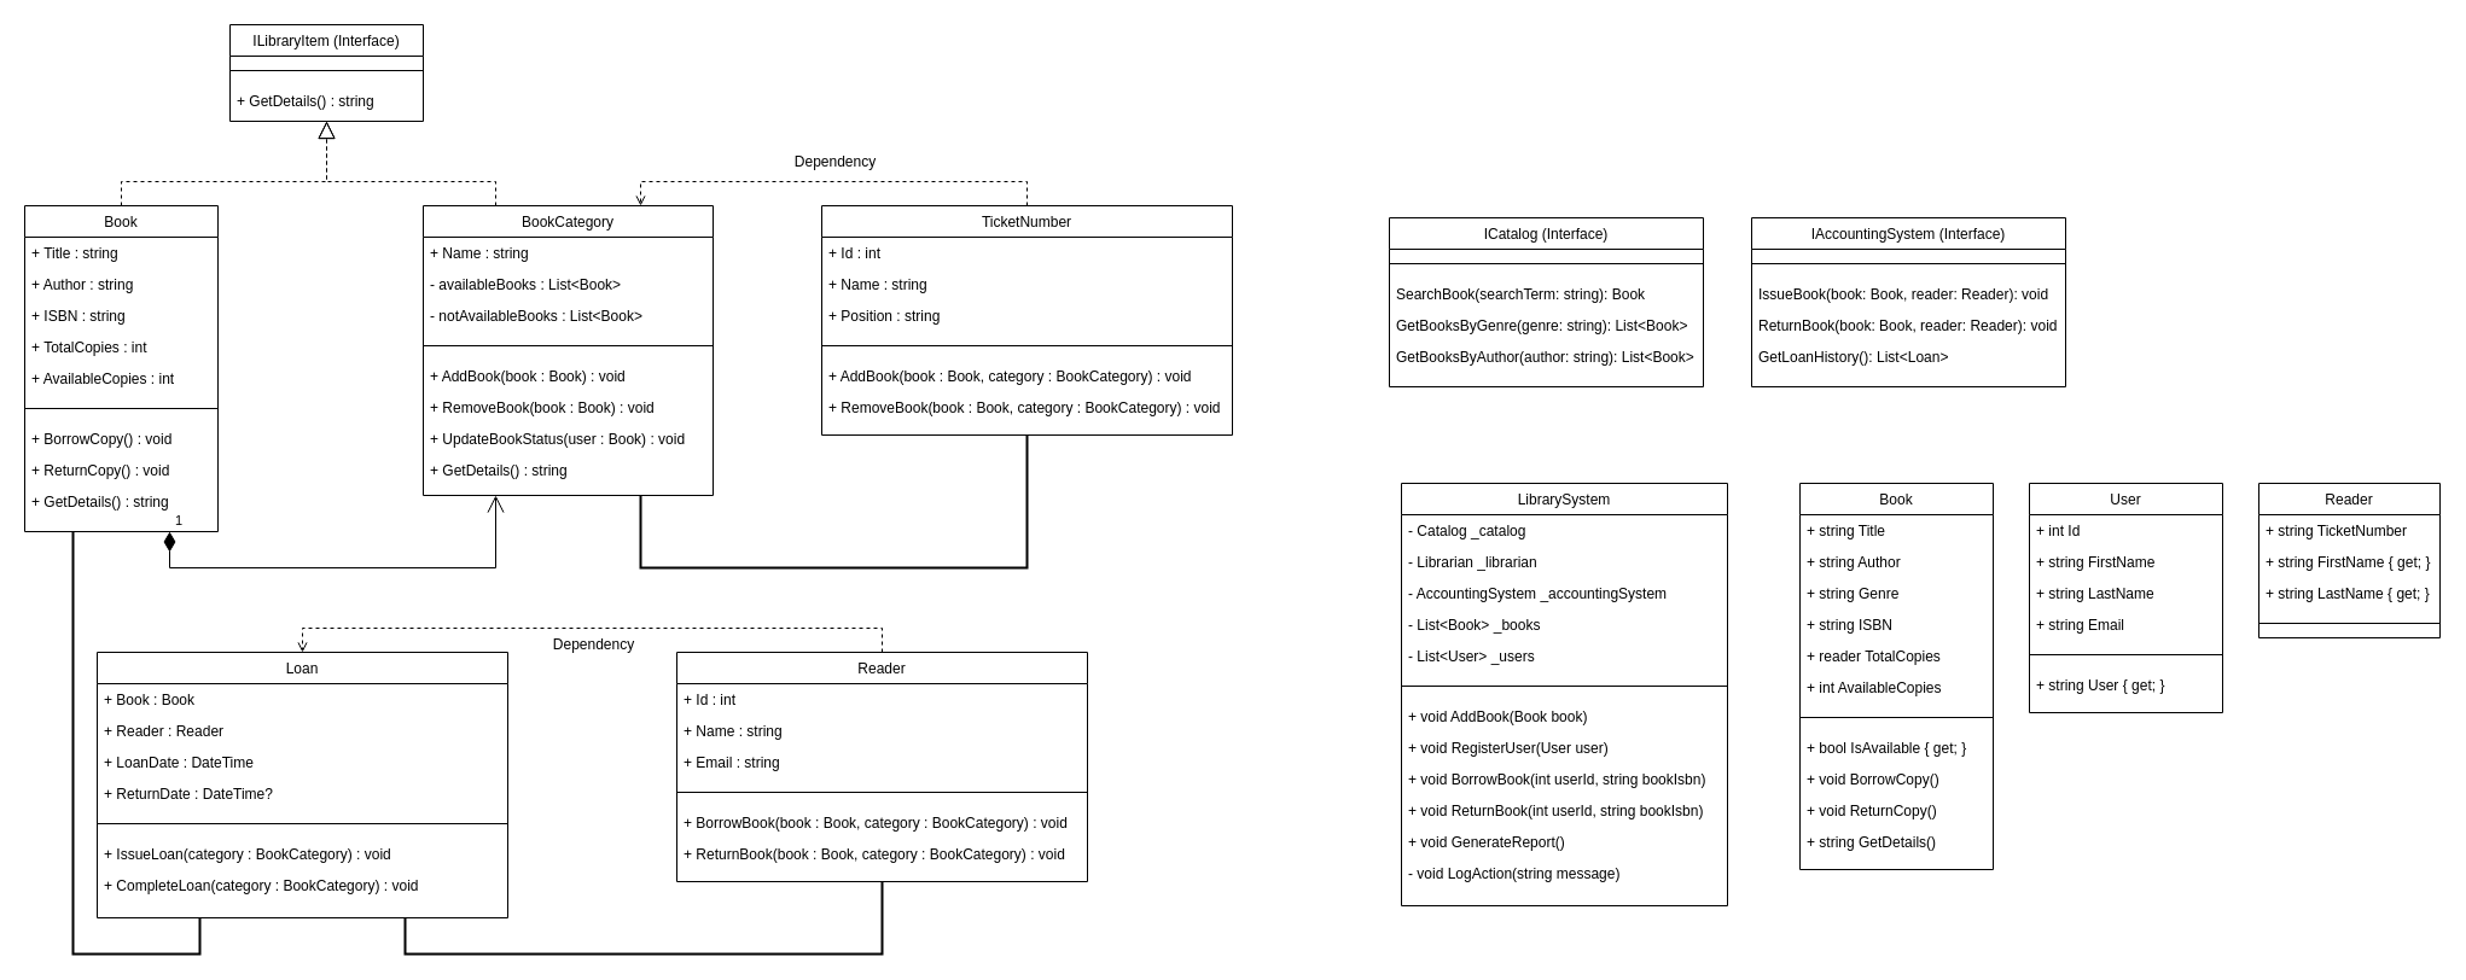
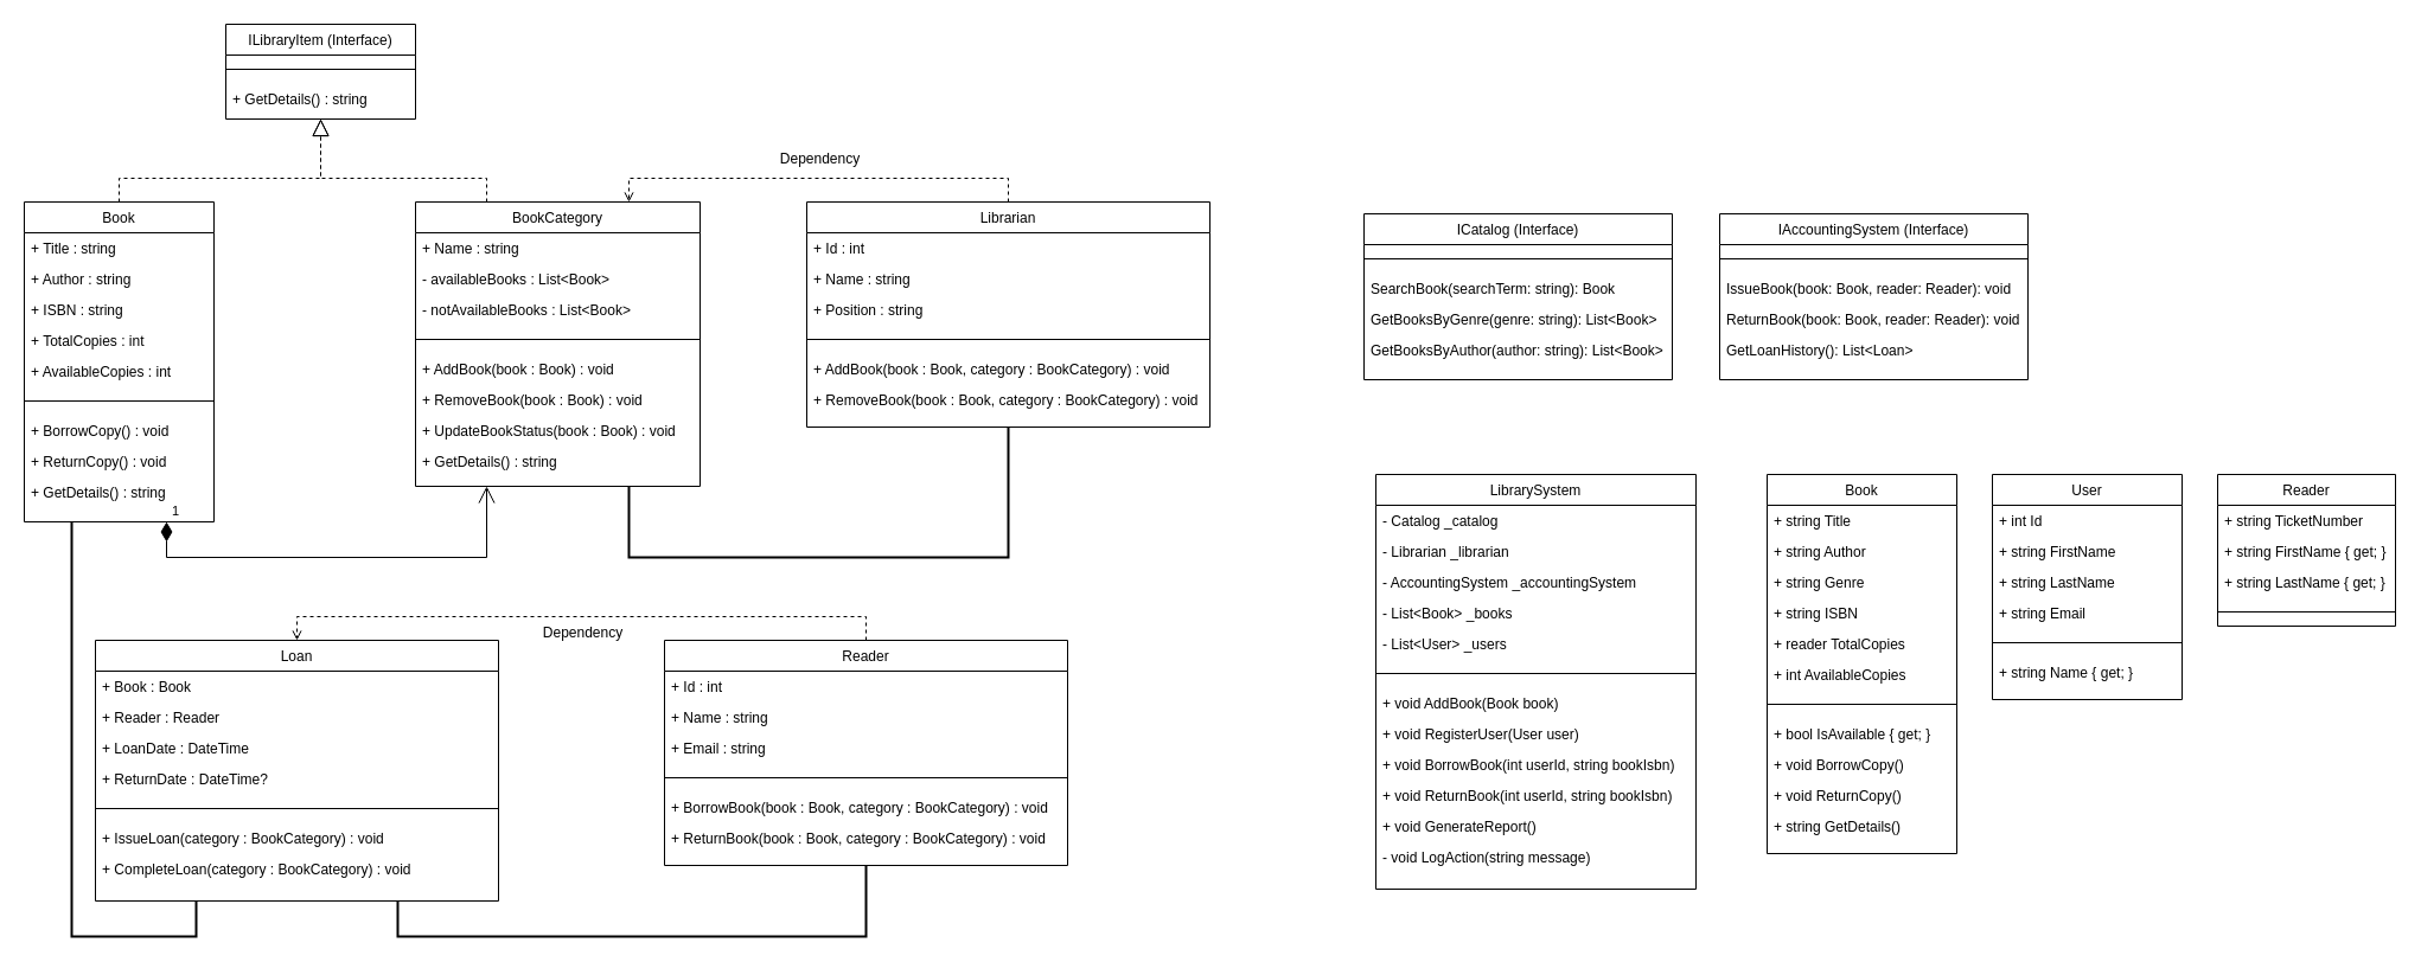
- <mxCell id="31" value="TicketNumber" style="swimlane;fontStyle=0;align=center;verticalAlign=top;childLayout=stackLayout;horizontal=1;startSize=26;horizontalStack=0;resizeParent=1;resizeLast=0;collapsible=1;marginBottom=0;rounded=0;shadow=0;strokeWidth=1;" vertex="1" parent="1"><mxGeometry x="680" y="170" width="340" height="190" as="geometry"><mxRectangle x="130" y="380" width="160" height="26" as="alternateBounds" /></mxGeometry></mxCell>
+ <mxCell id="31" value="Librarian" style="swimlane;fontStyle=0;align=center;verticalAlign=top;childLayout=stackLayout;horizontal=1;startSize=26;horizontalStack=0;resizeParent=1;resizeLast=0;collapsible=1;marginBottom=0;rounded=0;shadow=0;strokeWidth=1;" vertex="1" parent="1"><mxGeometry x="680" y="170" width="340" height="190" as="geometry"><mxRectangle x="130" y="380" width="160" height="26" as="alternateBounds" /></mxGeometry></mxCell>
- <mxCell id="22" value="+ UpdateBookStatus(user : Book) : void" style="text;align=left;verticalAlign=top;spacingLeft=4;spacingRight=4;overflow=hidden;rotatable=0;points=[[0,0.5],[1,0.5]];portConstraint=eastwest;" vertex="1" parent="15"><mxGeometry y="180" width="240" height="26" as="geometry" /></mxCell>
+ <mxCell id="22" value="+ UpdateBookStatus(book : Book) : void" style="text;align=left;verticalAlign=top;spacingLeft=4;spacingRight=4;overflow=hidden;rotatable=0;points=[[0,0.5],[1,0.5]];portConstraint=eastwest;" vertex="1" parent="15"><mxGeometry y="180" width="240" height="26" as="geometry" /></mxCell>
- <mxCell id="97" value="+ string User { get; }" style="text;align=left;verticalAlign=top;spacingLeft=4;spacingRight=4;overflow=hidden;rotatable=0;points=[[0,0.5],[1,0.5]];portConstraint=eastwest;" vertex="1" parent="91"><mxGeometry y="154" width="160" height="26" as="geometry" /></mxCell>
+ <mxCell id="97" value="+ string Name { get; }" style="text;align=left;verticalAlign=top;spacingLeft=4;spacingRight=4;overflow=hidden;rotatable=0;points=[[0,0.5],[1,0.5]];portConstraint=eastwest;" vertex="1" parent="91"><mxGeometry y="154" width="160" height="26" as="geometry" /></mxCell>
